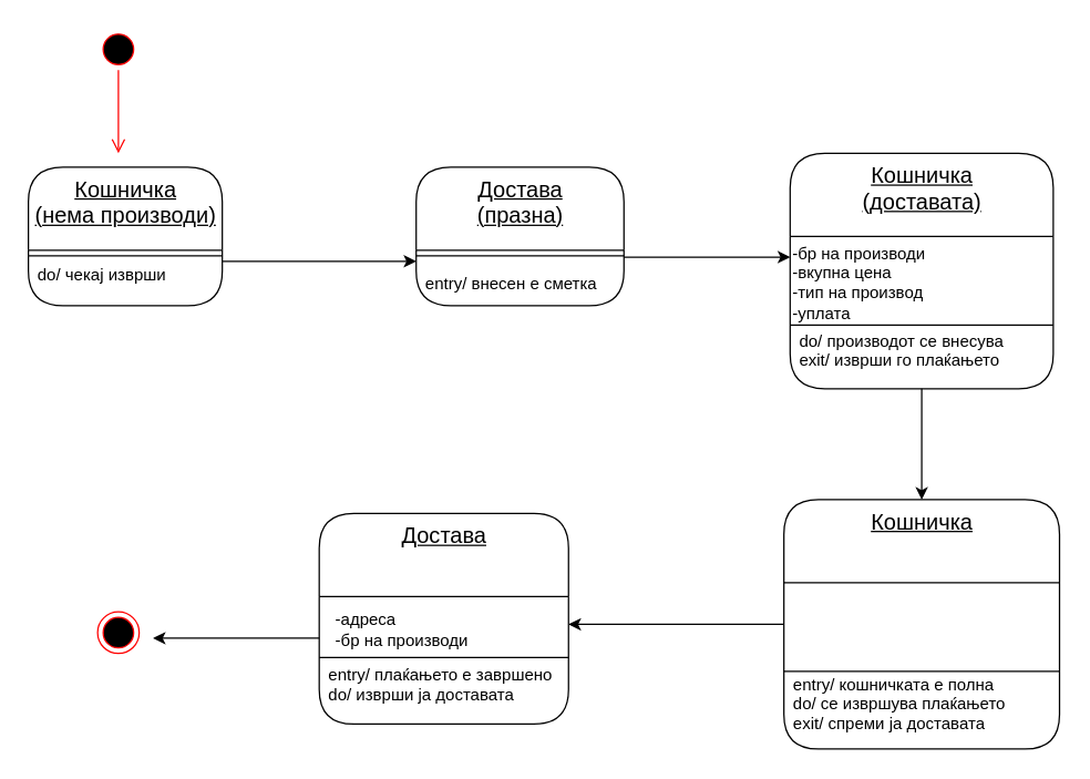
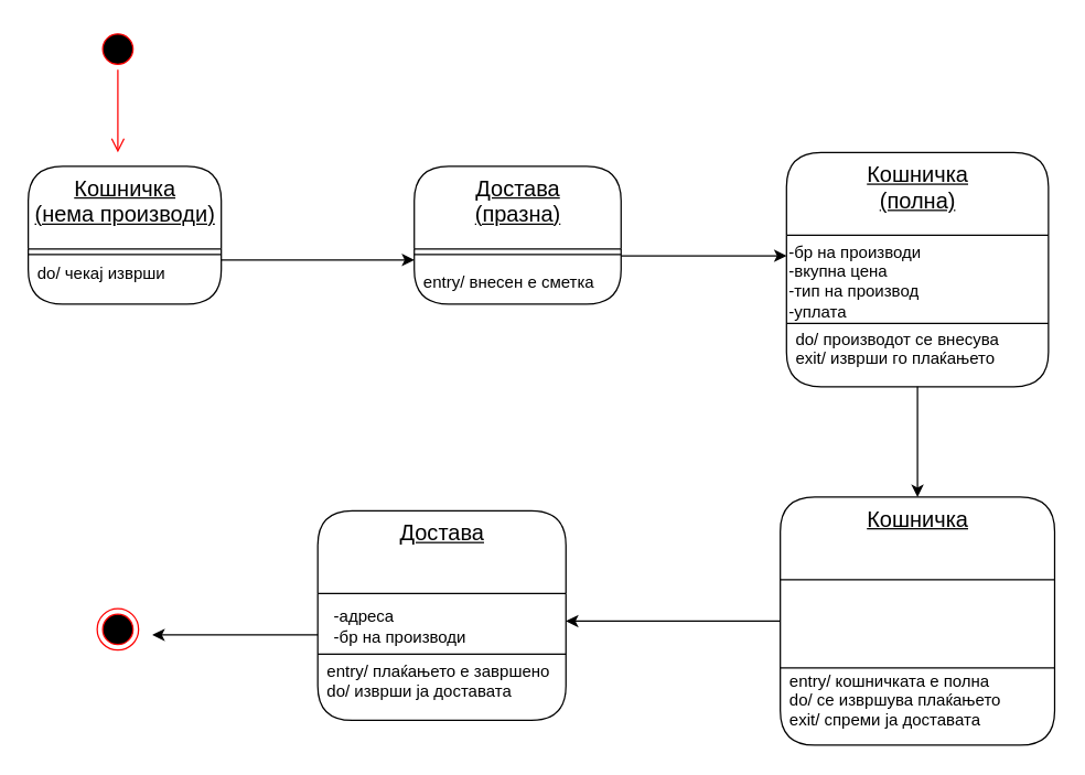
- <mxCell id="12" value="&lt;div style=&quot;font-size: 16px&quot;&gt;&lt;font style=&quot;font-size: 16px&quot;&gt;Кошничка&lt;/font&gt;&lt;/div&gt;&lt;div style=&quot;font-size: 16px&quot;&gt;&lt;font style=&quot;font-size: 16px&quot;&gt;(доставата)&lt;br&gt;&lt;/font&gt;&lt;/div&gt;" style="swimlane;fontStyle=4;align=center;verticalAlign=top;childLayout=stackLayout;horizontal=1;startSize=60;horizontalStack=0;resizeParent=1;resizeParentMax=0;resizeLast=0;collapsible=0;marginBottom=0;html=1;rounded=1;absoluteArcSize=1;arcSize=50;" vertex="1" parent="1"><mxGeometry x="570" y="110" width="190" height="170" as="geometry" /></mxCell>
+ <mxCell id="12" value="&lt;div style=&quot;font-size: 16px&quot;&gt;&lt;font style=&quot;font-size: 16px&quot;&gt;Кошничка&lt;/font&gt;&lt;/div&gt;&lt;div style=&quot;font-size: 16px&quot;&gt;&lt;font style=&quot;font-size: 16px&quot;&gt;(полна)&lt;br&gt;&lt;/font&gt;&lt;/div&gt;" style="swimlane;fontStyle=4;align=center;verticalAlign=top;childLayout=stackLayout;horizontal=1;startSize=60;horizontalStack=0;resizeParent=1;resizeParentMax=0;resizeLast=0;collapsible=0;marginBottom=0;html=1;rounded=1;absoluteArcSize=1;arcSize=50;" vertex="1" parent="1"><mxGeometry x="570" y="110" width="190" height="170" as="geometry" /></mxCell>
